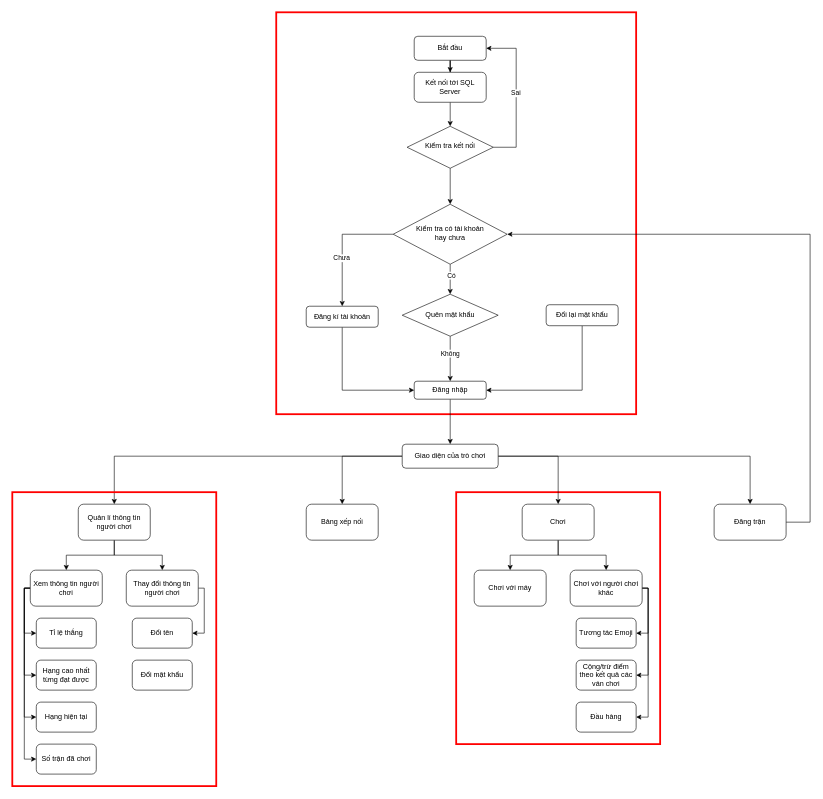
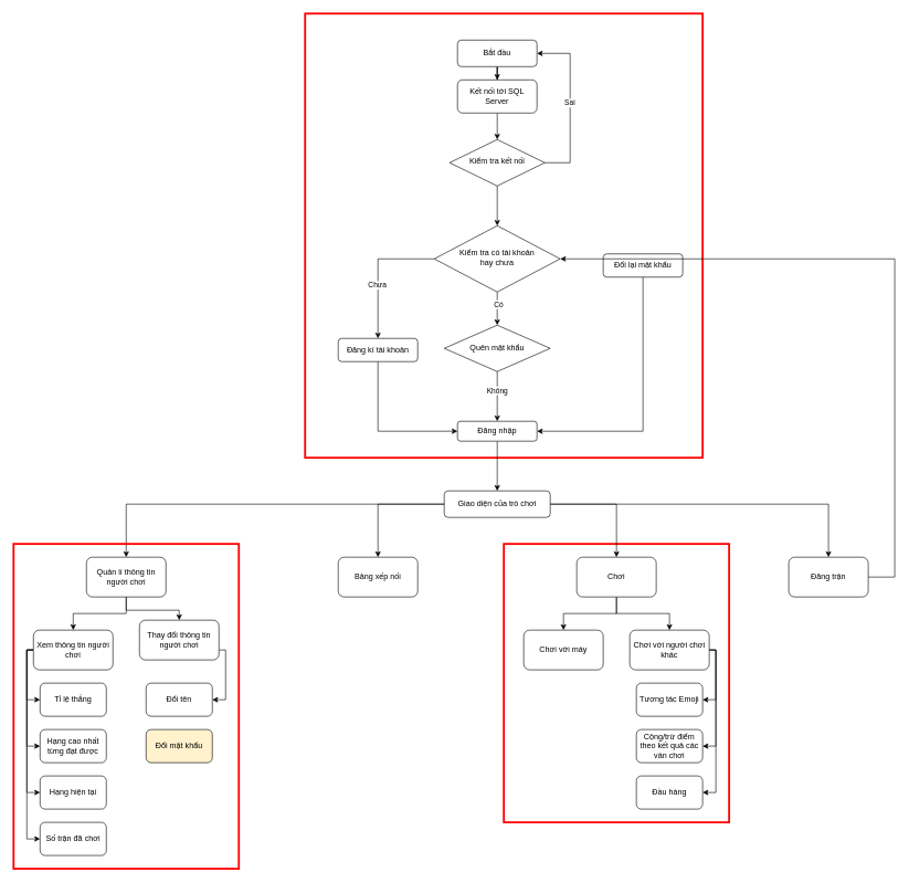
- <mxCell id="23" value="Đổi lại mật khẩu" style="rounded=1;whiteSpace=wrap;html=1;" vertex="1" parent="1"><mxGeometry x="910" y="507.5" width="120" height="35" as="geometry" /></mxCell>
+ <mxCell id="23" value="Đổi lại mật khẩu" style="rounded=1;whiteSpace=wrap;html=1;" vertex="1" parent="1"><mxGeometry x="910" y="382.5" width="120" height="35" as="geometry" /></mxCell>
- <mxCell id="46" value="Thay đổi thông tin người chơi" style="rounded=1;whiteSpace=wrap;html=1;" vertex="1" parent="1"><mxGeometry x="210" y="950" width="120" height="60" as="geometry" /></mxCell>
+ <mxCell id="46" value="Thay đổi thông tin người chơi" style="rounded=1;whiteSpace=wrap;html=1;" vertex="1" parent="1"><mxGeometry x="210" y="935" width="120" height="60" as="geometry" /></mxCell>
- <mxCell id="52" value="Đổi mật khẩu" style="rounded=1;whiteSpace=wrap;html=1;" vertex="1" parent="1"><mxGeometry x="220" y="1100" width="100" height="50" as="geometry" /></mxCell>
+ <mxCell id="52" value="Đổi mật khẩu" style="rounded=1;whiteSpace=wrap;html=1;fillColor=#fff2cc;" vertex="1" parent="1"><mxGeometry x="220" y="1100" width="100" height="50" as="geometry" /></mxCell>
